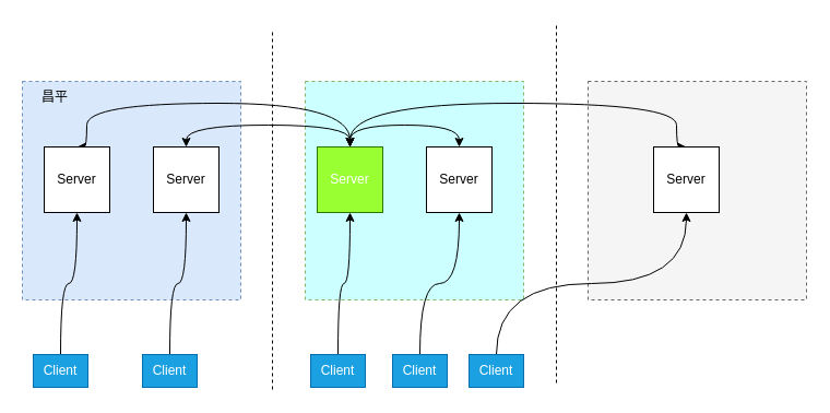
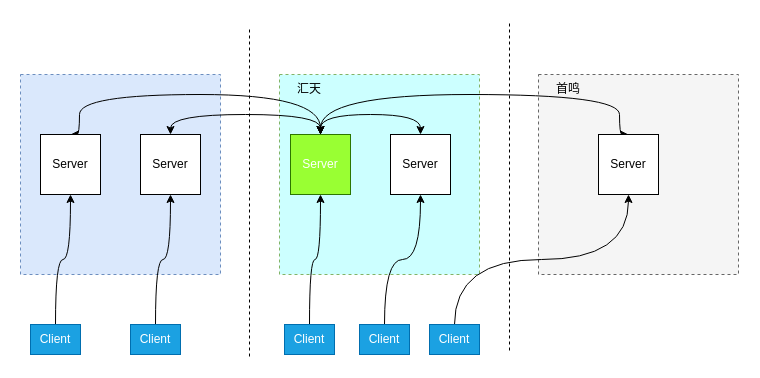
- <mxCell id="6" value="昌平" style="text;html=1;strokeColor=none;fillColor=none;align=center;verticalAlign=middle;whiteSpace=wrap;rounded=0;" vertex="1" parent="1"><mxGeometry x="20" y="74" width="60" height="30" as="geometry" /></mxCell>
+ <mxCell id="5" value="汇天" style="text;html=1;strokeColor=none;fillColor=none;align=center;verticalAlign=middle;whiteSpace=wrap;rounded=0;" vertex="1" parent="1"><mxGeometry x="279" y="74" width="60" height="30" as="geometry" /></mxCell>
+ <mxCell id="7" value="首鸣" style="text;html=1;strokeColor=none;fillColor=none;align=center;verticalAlign=middle;whiteSpace=wrap;rounded=0;" vertex="1" parent="1"><mxGeometry x="538" y="74" width="60" height="30" as="geometry" /></mxCell>
